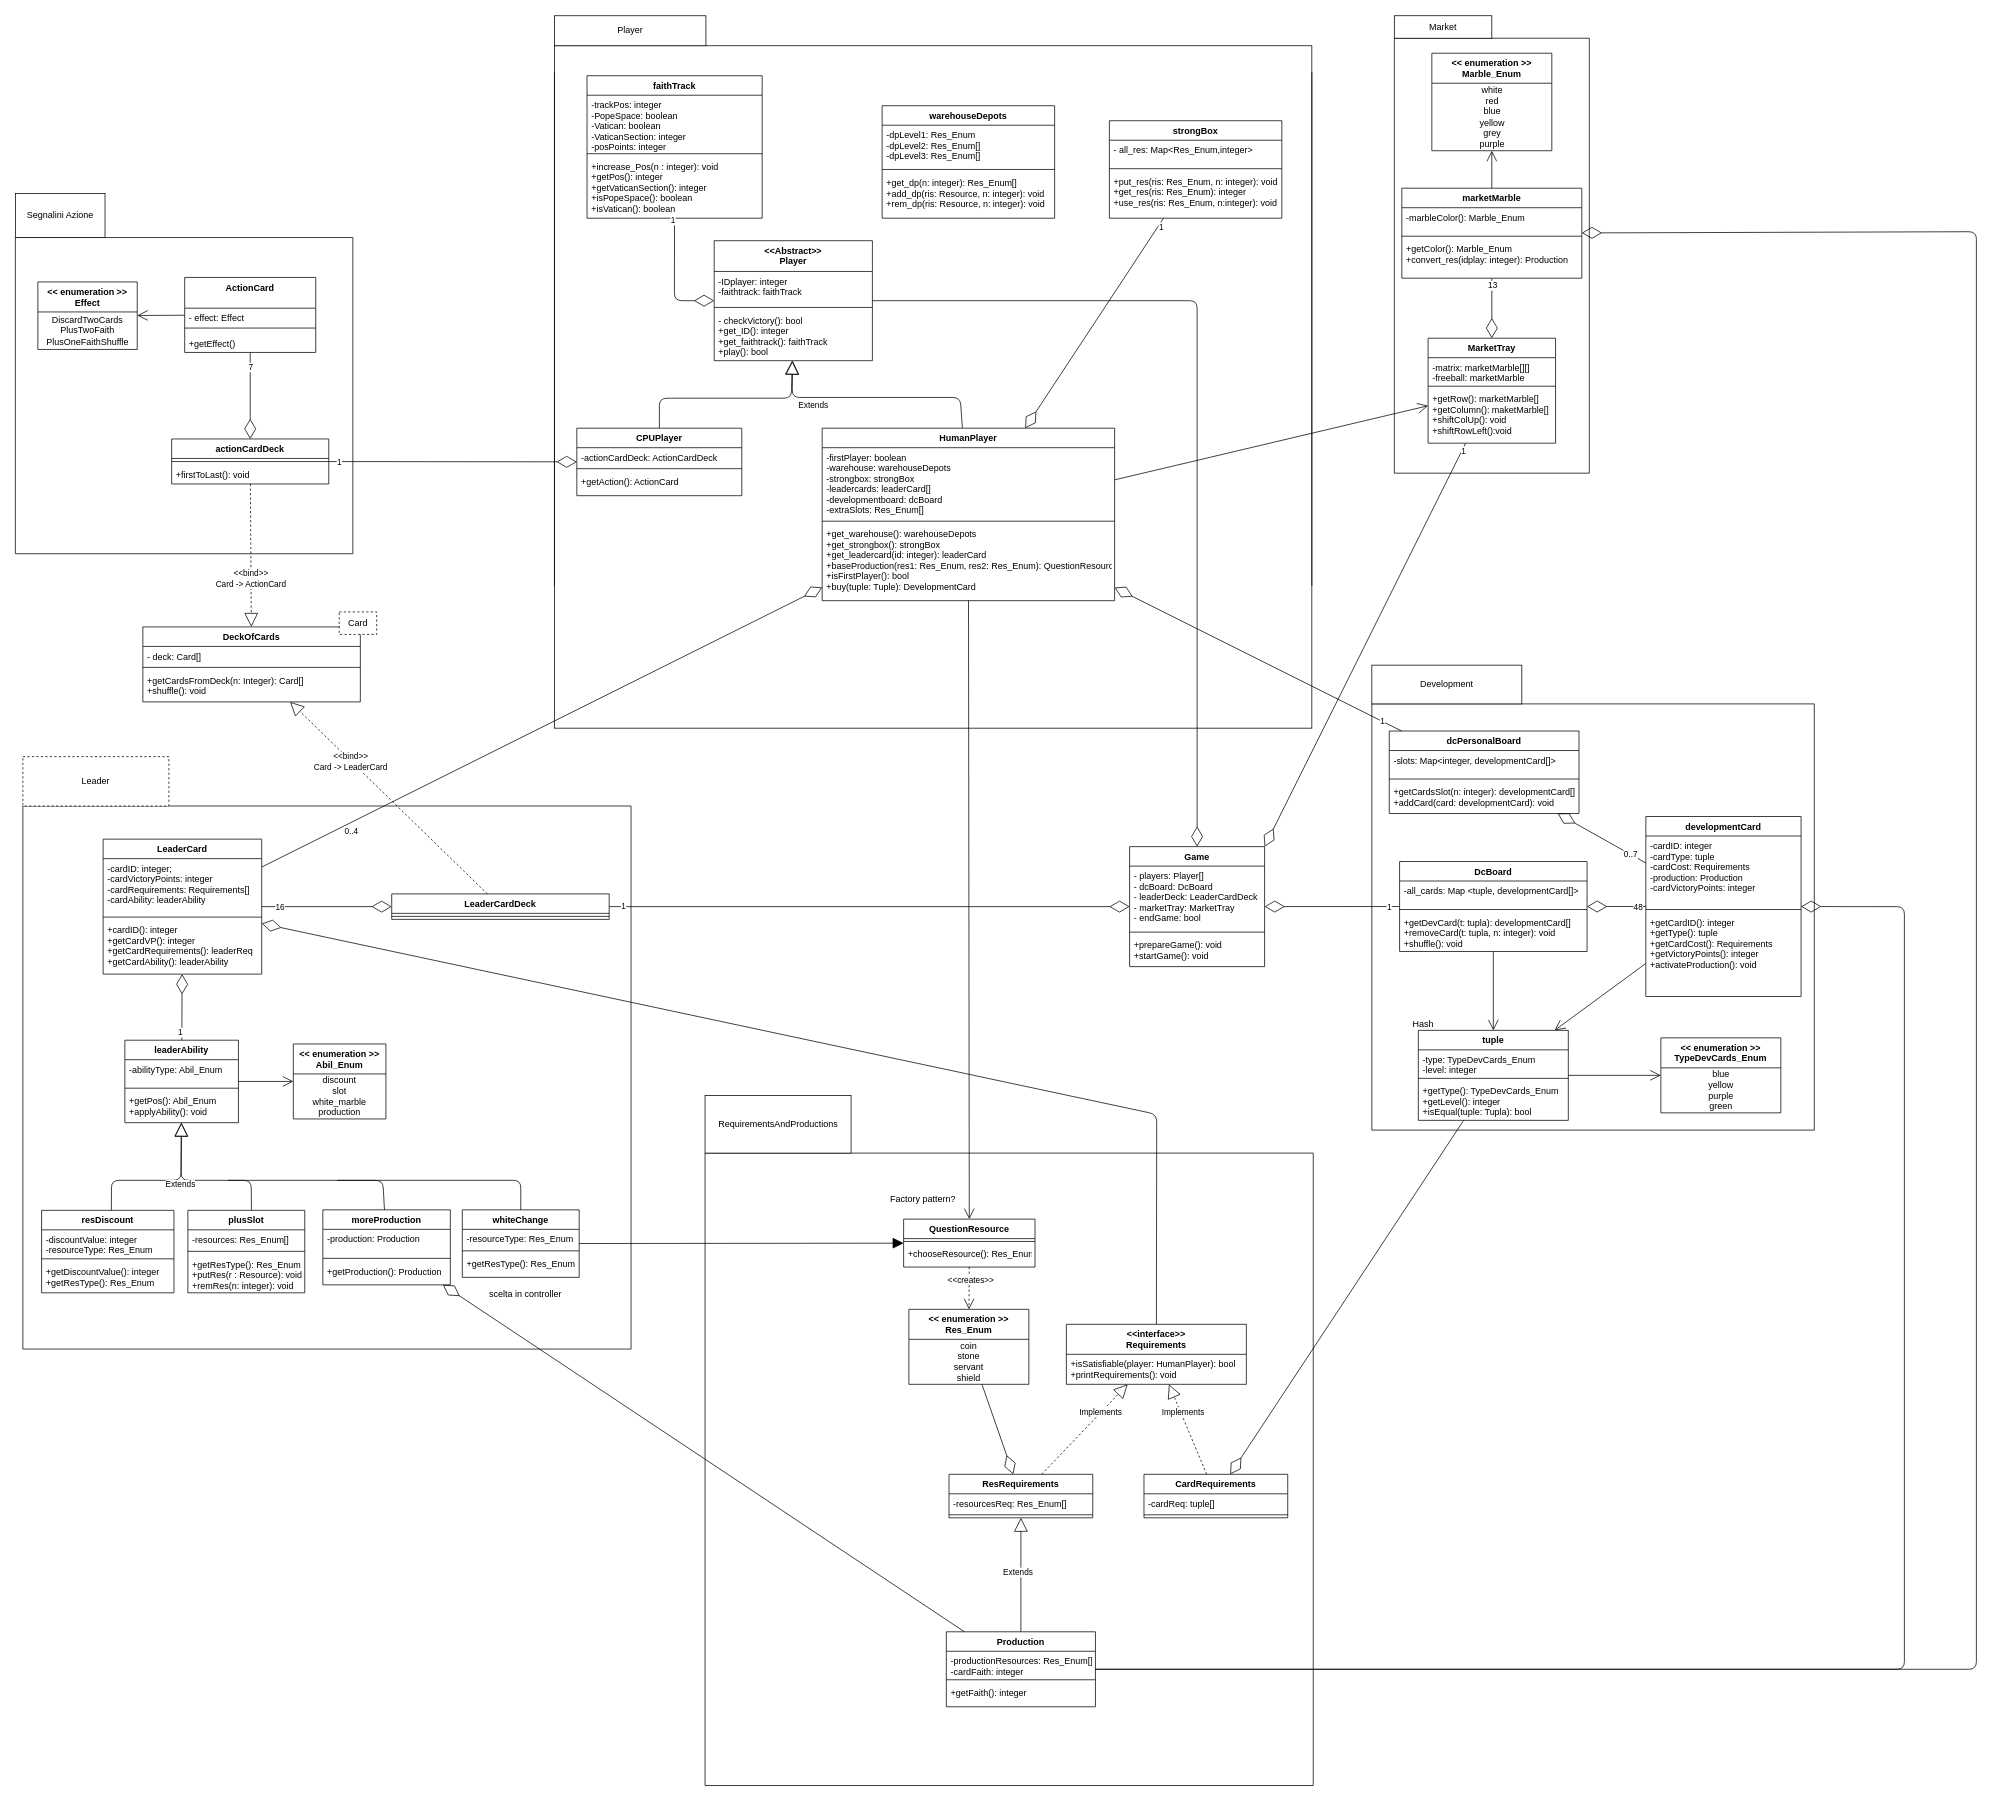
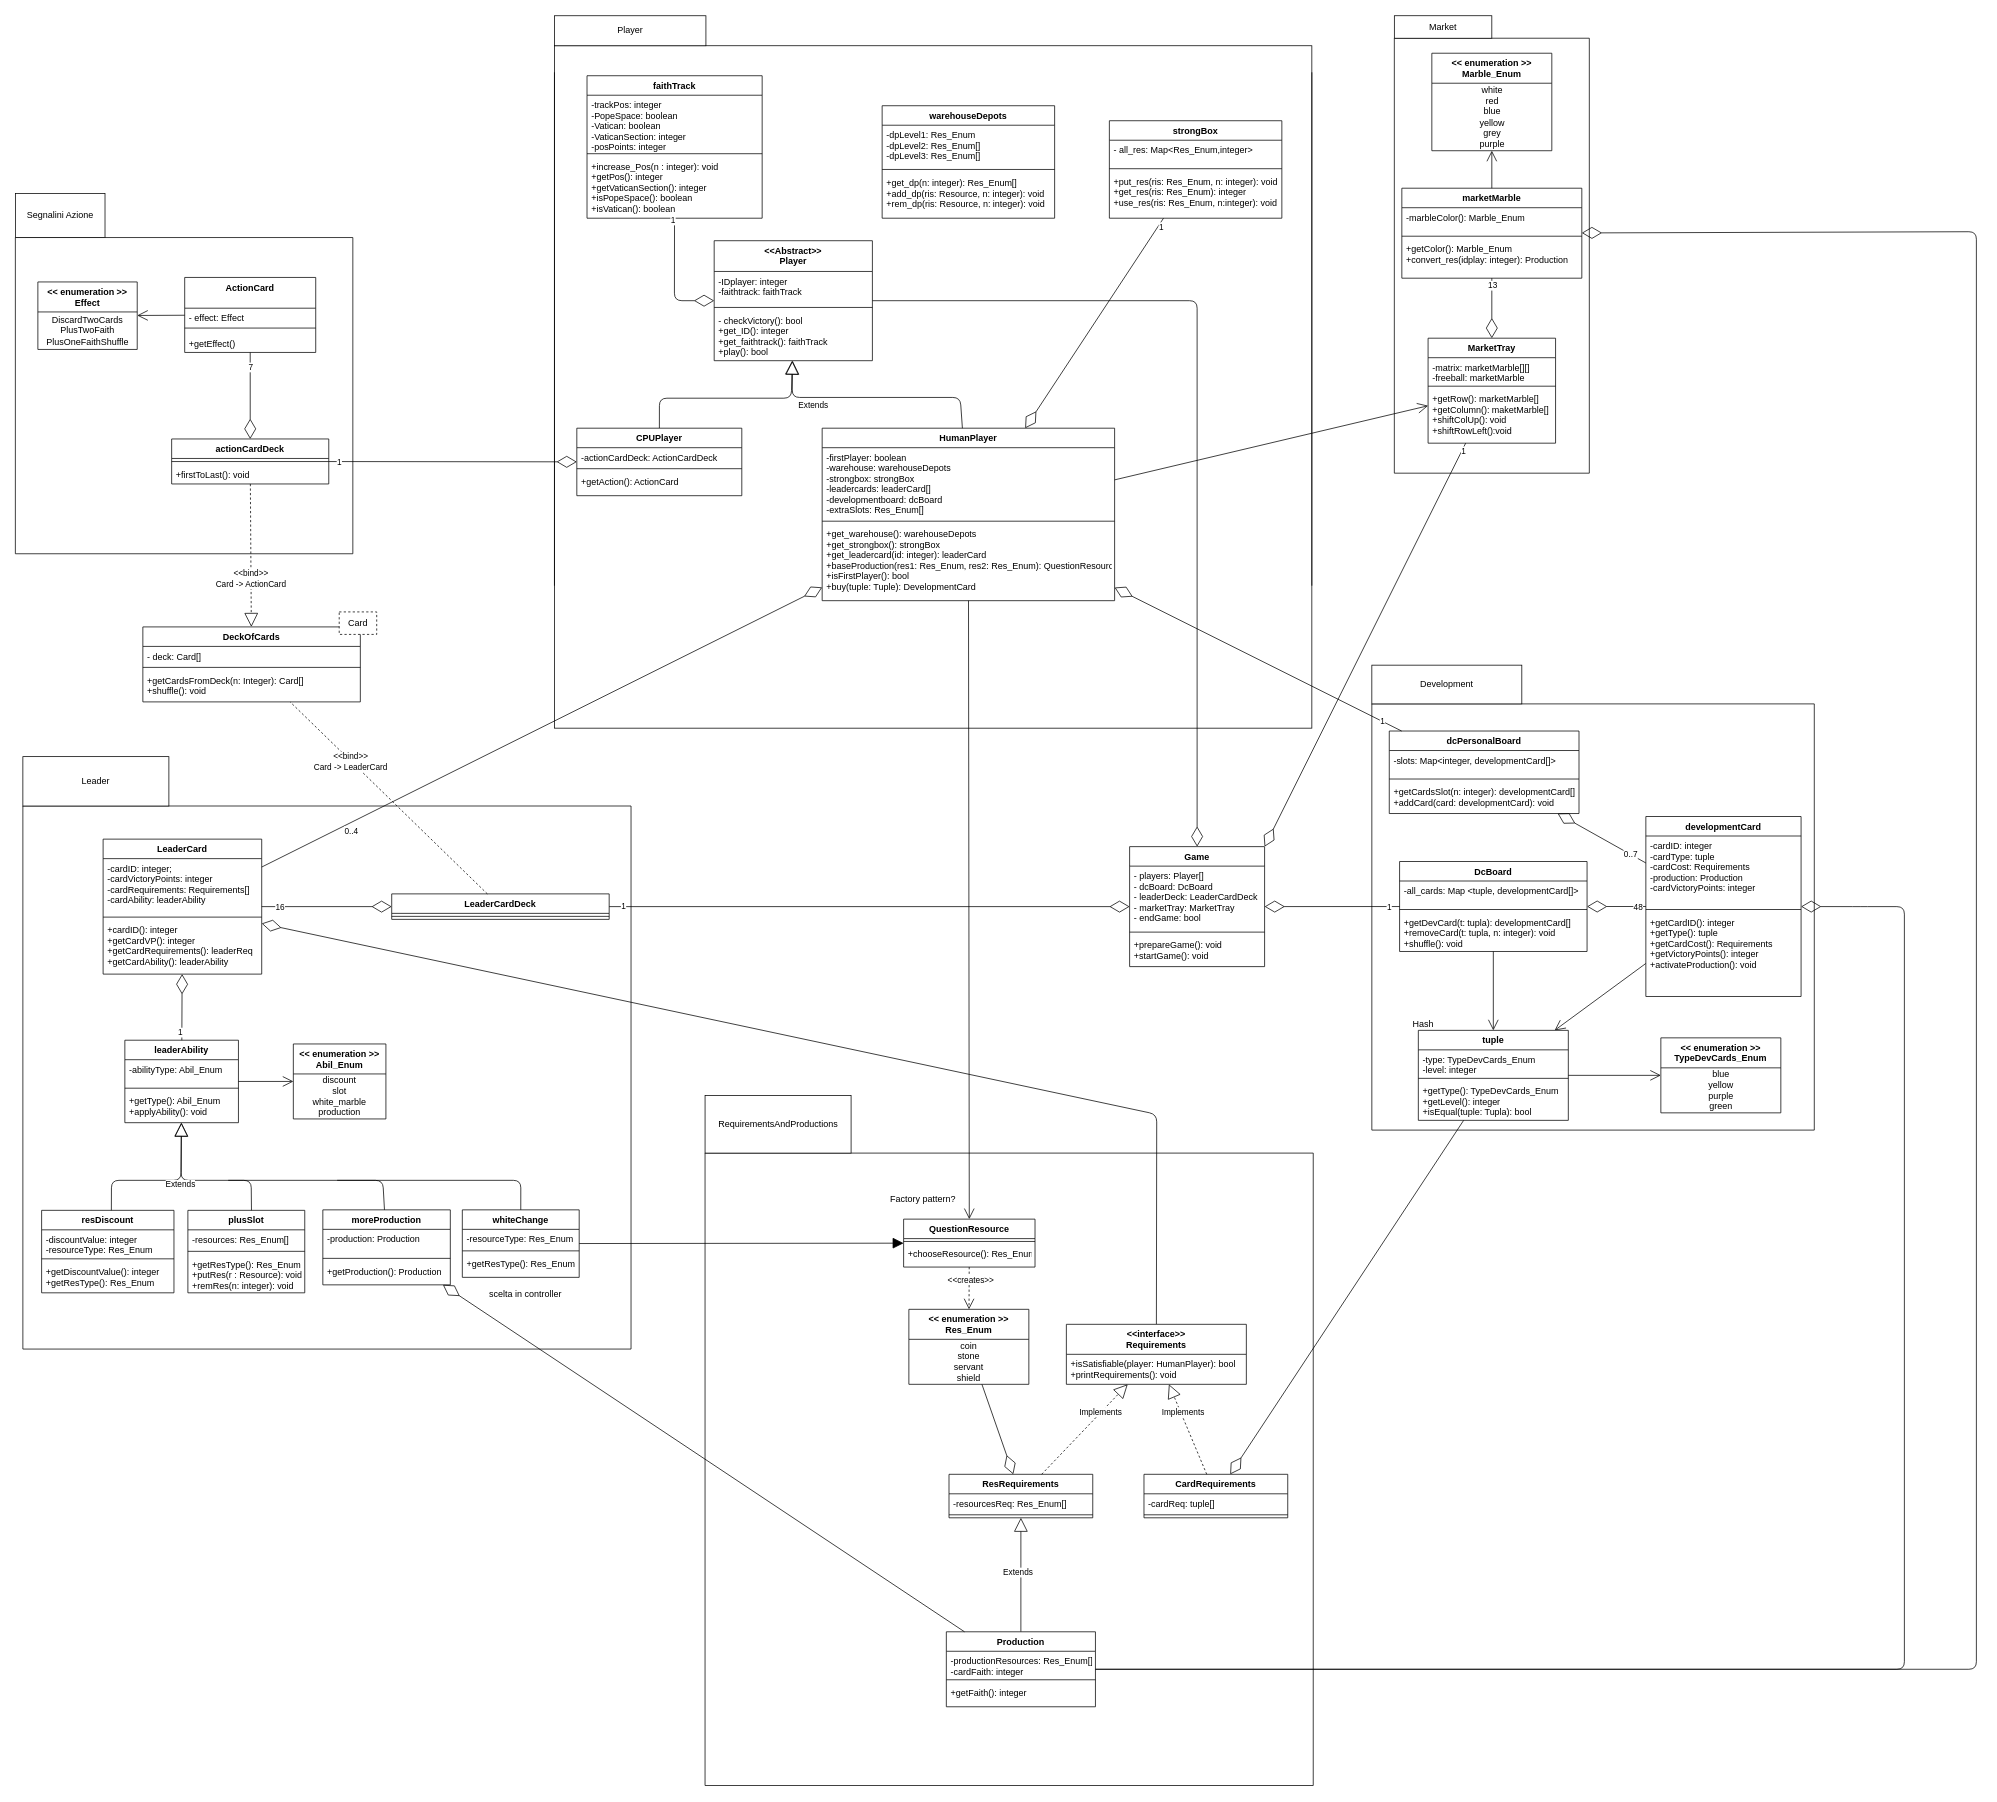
- <mxCell id="203" value="&amp;lt;&amp;lt;bind&amp;gt;&amp;gt;&lt;br&gt;Card -&amp;gt; LeaderCard" style="endArrow=block;endSize=16;endFill=0;html=1;dashed=1;" parent="1" source="124" target="206" edge="1"><mxGeometry x="0.379" y="1" width="160" relative="1" as="geometry"><mxPoint x="359.999" y="1065" as="sourcePoint" /><mxPoint x="474.697" y="945" as="targetPoint" /><Array as="points" /><mxPoint as="offset" /></mxGeometry></mxCell>
+ <mxCell id="203" value="&amp;lt;&amp;lt;bind&amp;gt;&amp;gt;&lt;br&gt;Card -&amp;gt; LeaderCard" style="endArrow=none;endSize=16;endFill=0;html=1;dashed=1;" parent="1" source="124" target="206" edge="1"><mxGeometry x="0.379" y="1" width="160" relative="1" as="geometry"><mxPoint x="359.999" y="1065" as="sourcePoint" /><mxPoint x="474.697" y="945" as="targetPoint" /><Array as="points" /><mxPoint as="offset" /></mxGeometry></mxCell>
- <mxCell id="136" value="Leader" style="rounded=0;whiteSpace=wrap;html=1;dashed=1;" parent="105" vertex="1"><mxGeometry width="194.718" height="65.83" as="geometry" /></mxCell>
+ <mxCell id="136" value="Leader" style="rounded=0;whiteSpace=wrap;html=1;" parent="105" vertex="1"><mxGeometry width="194.718" height="65.83" as="geometry" /></mxCell>
- <mxCell id="116" value="+getPos(): Abil_Enum&#10;+applyAbility(): void" style="text;strokeColor=none;fillColor=none;align=left;verticalAlign=top;spacingLeft=4;spacingRight=4;overflow=hidden;rotatable=0;points=[[0,0.5],[1,0.5]];portConstraint=eastwest;" parent="113" vertex="1"><mxGeometry y="68" width="151.479" height="42" as="geometry" /></mxCell>
+ <mxCell id="116" value="+getType(): Abil_Enum&#10;+applyAbility(): void" style="text;strokeColor=none;fillColor=none;align=left;verticalAlign=top;spacingLeft=4;spacingRight=4;overflow=hidden;rotatable=0;points=[[0,0.5],[1,0.5]];portConstraint=eastwest;" parent="113" vertex="1"><mxGeometry y="68" width="151.479" height="42" as="geometry" /></mxCell>
